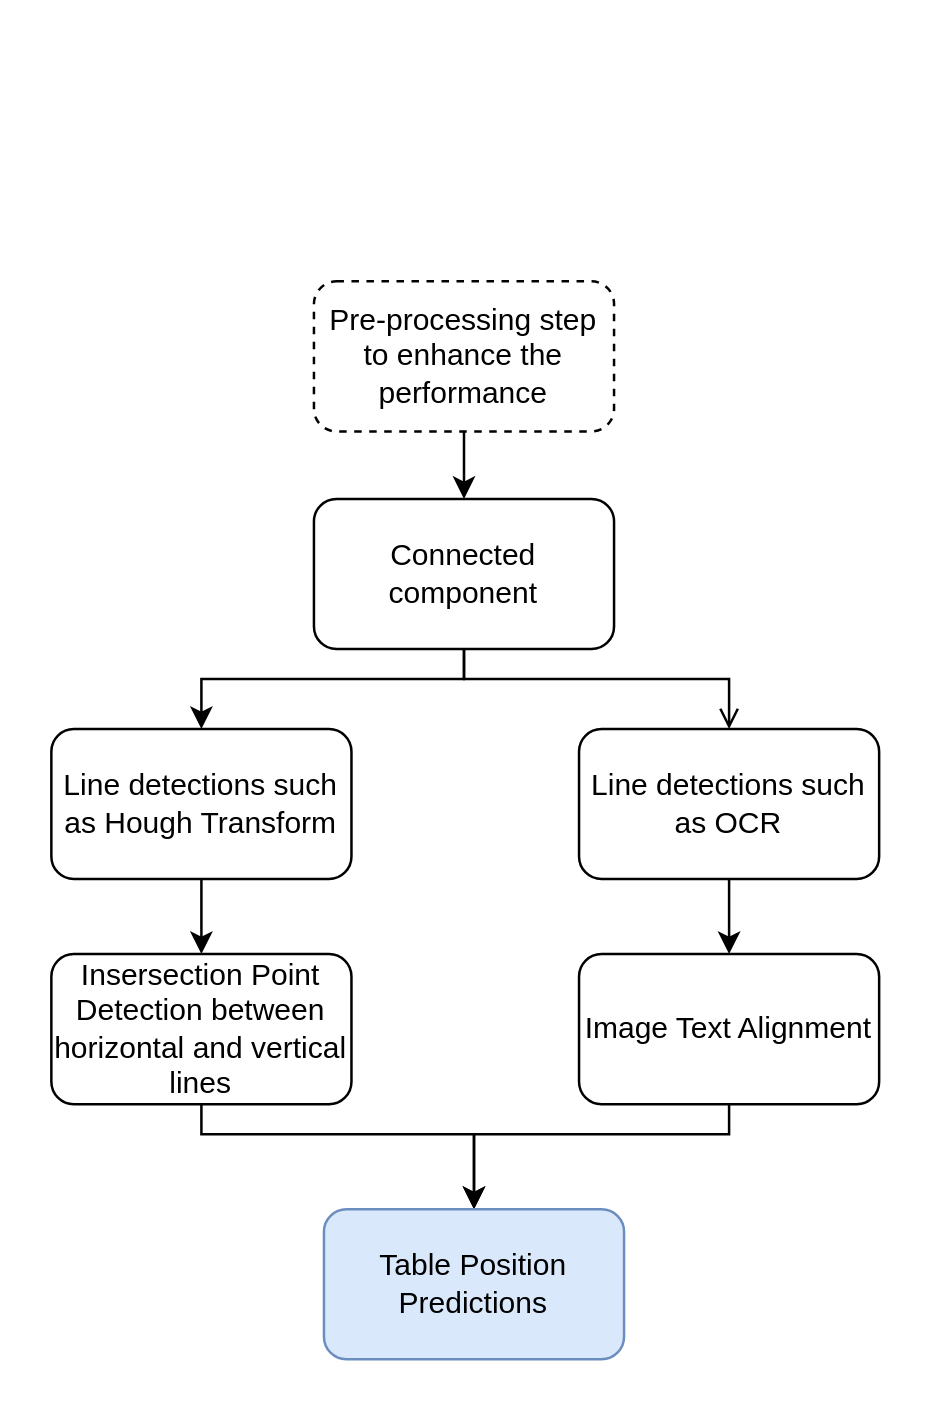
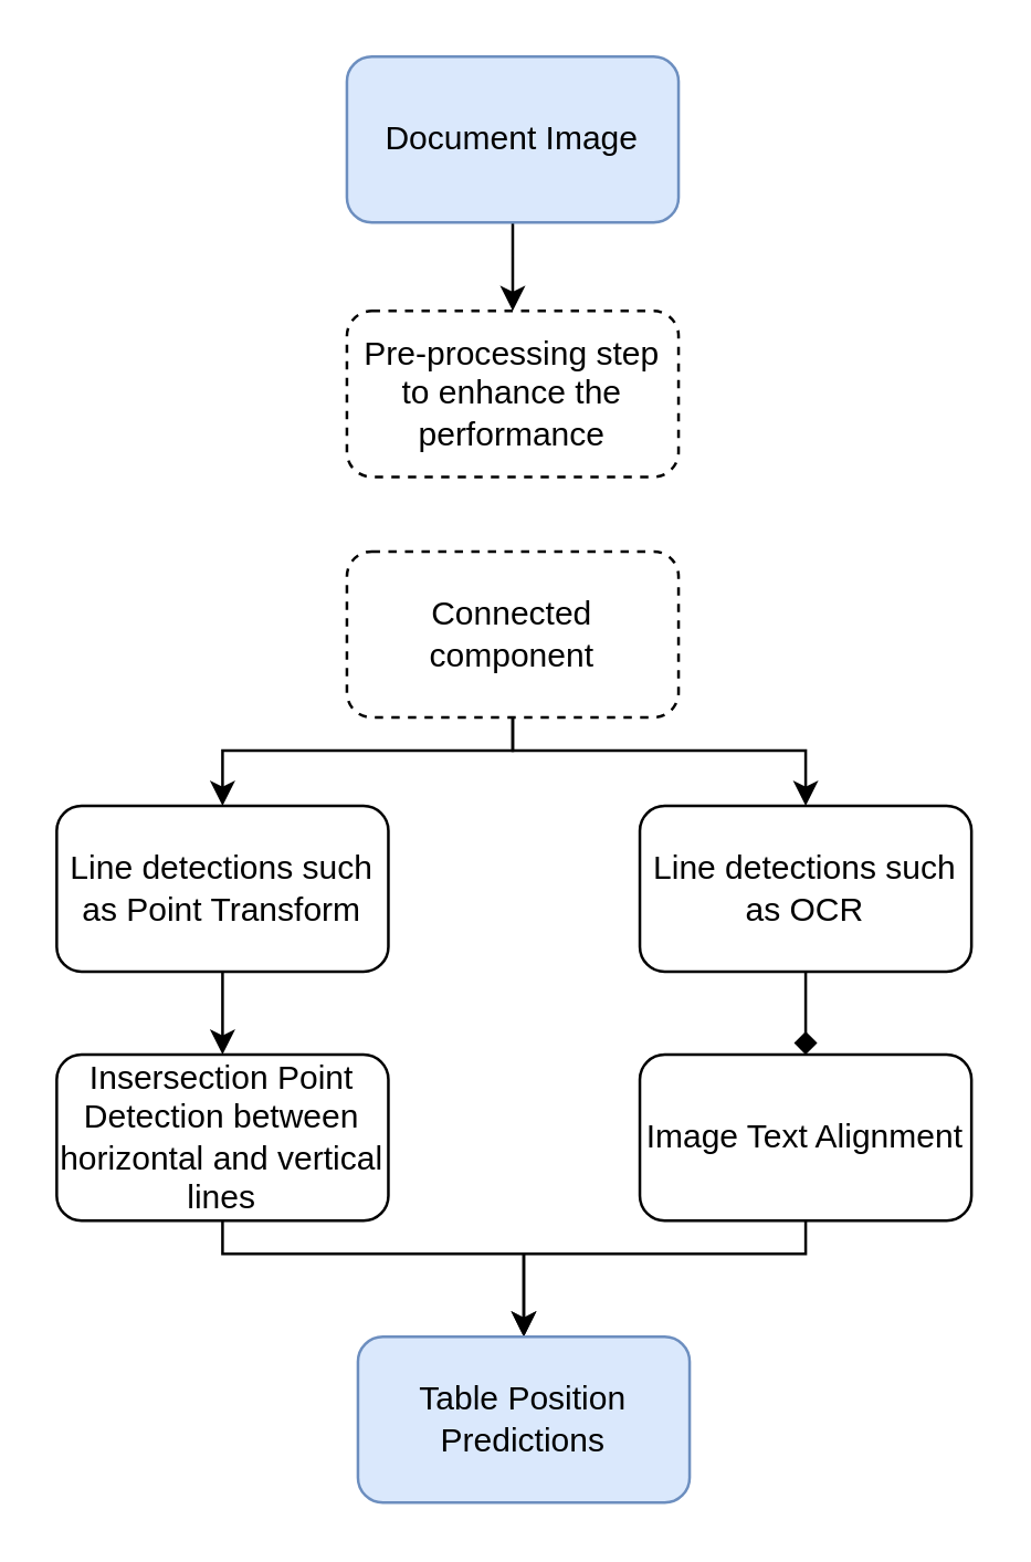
+ <mxCell id="3" value="Document Image" style="rounded=1;whiteSpace=wrap;html=1;fillColor=#dae8fc;strokeColor=#6c8ebf;" parent="1" vertex="1"><mxGeometry x="125" y="20" width="120" height="60" as="geometry" /></mxCell>
+ <mxCell id="2" style="edgeStyle=orthogonalEdgeStyle;rounded=0;orthogonalLoop=1;jettySize=auto;html=1;" parent="1" source="3" target="5" edge="1"><mxGeometry relative="1" as="geometry" /></mxCell>
- <mxCell id="4" style="edgeStyle=orthogonalEdgeStyle;rounded=0;orthogonalLoop=1;jettySize=auto;html=1;entryX=0.5;entryY=0;entryDx=0;entryDy=0;" parent="1" source="5" target="8" edge="1"><mxGeometry relative="1" as="geometry" /></mxCell>
- <mxCell id="8" value="Connected component" style="rounded=1;whiteSpace=wrap;html=1;" parent="1" vertex="1"><mxGeometry x="125" y="199" width="120" height="60" as="geometry" /></mxCell>
+ <mxCell id="8" value="Connected component" style="rounded=1;whiteSpace=wrap;html=1;dashed=1;" parent="1" vertex="1"><mxGeometry x="125" y="199" width="120" height="60" as="geometry" /></mxCell>
- <mxCell id="7" style="edgeStyle=orthogonalEdgeStyle;rounded=0;orthogonalLoop=1;jettySize=auto;html=1;entryX=0.5;entryY=0;entryDx=0;entryDy=0;endArrow=open;" parent="1" source="8" target="12" edge="1"><mxGeometry relative="1" as="geometry"><Array as="points"><mxPoint x="185" y="271" /><mxPoint x="291" y="271" /></Array></mxGeometry></mxCell>
+ <mxCell id="7" style="edgeStyle=orthogonalEdgeStyle;rounded=0;orthogonalLoop=1;jettySize=auto;html=1;entryX=0.5;entryY=0;entryDx=0;entryDy=0;" parent="1" source="8" target="12" edge="1"><mxGeometry relative="1" as="geometry"><Array as="points"><mxPoint x="185" y="271" /><mxPoint x="291" y="271" /></Array></mxGeometry></mxCell>
- <mxCell id="10" value="Line detections such as Hough Transform" style="rounded=1;whiteSpace=wrap;html=1;" parent="1" vertex="1"><mxGeometry x="20" y="291" width="120" height="60" as="geometry" /></mxCell>
+ <mxCell id="10" value="Line detections such as Point Transform" style="rounded=1;whiteSpace=wrap;html=1;" parent="1" vertex="1"><mxGeometry x="20" y="291" width="120" height="60" as="geometry" /></mxCell>
- <mxCell id="11" style="edgeStyle=orthogonalEdgeStyle;rounded=0;orthogonalLoop=1;jettySize=auto;html=1;" parent="1" source="12" target="16" edge="1"><mxGeometry relative="1" as="geometry" /></mxCell>
+ <mxCell id="11" style="edgeStyle=orthogonalEdgeStyle;rounded=0;orthogonalLoop=1;jettySize=auto;html=1;endArrow=diamond;" parent="1" source="12" target="16" edge="1"><mxGeometry relative="1" as="geometry" /></mxCell>
